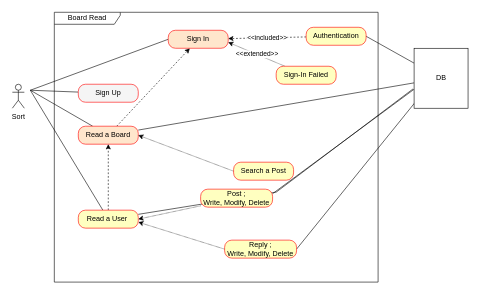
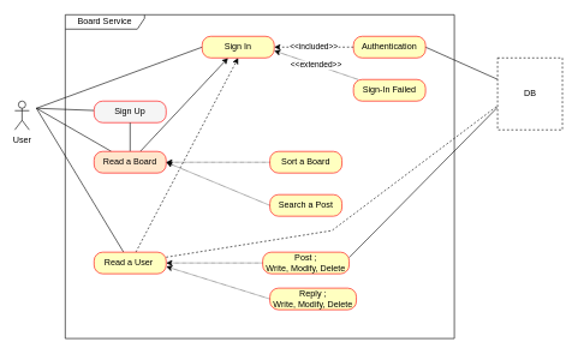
- <mxCell id="3" value="Board Read" style="shape=umlFrame;whiteSpace=wrap;html=1;width=110;height=20;" vertex="1" parent="1"><mxGeometry x="90" y="20" width="540" height="450" as="geometry" /></mxCell>
+ <mxCell id="3" value="Board Service" style="shape=umlFrame;whiteSpace=wrap;html=1;width=110;height=20;" vertex="1" parent="1"><mxGeometry x="90" y="20" width="540" height="450" as="geometry" /></mxCell>
- <mxCell id="18" value="Authentication" style="rounded=1;whiteSpace=wrap;html=1;arcSize=40;fontColor=#000000;fillColor=#ffffc0;strokeColor=#ff0000;" vertex="1" parent="1"><mxGeometry x="510" y="45" width="100" height="30" as="geometry" /></mxCell>
+ <mxCell id="18" value="Authentication" style="rounded=1;whiteSpace=wrap;html=1;arcSize=40;fontColor=#000000;fillColor=#ffffc0;strokeColor=#ff0000;" vertex="1" parent="1"><mxGeometry x="490" y="50" width="100" height="30" as="geometry" /></mxCell>
- <mxCell id="15" value="Sign In" style="rounded=1;whiteSpace=wrap;html=1;arcSize=40;fontColor=#000000;fillColor=#ffe6cc;strokeColor=#ff0000;" vertex="1" parent="1"><mxGeometry x="280" y="50" width="100" height="30" as="geometry" /></mxCell>
+ <mxCell id="15" value="Sign In" style="rounded=1;whiteSpace=wrap;html=1;arcSize=40;fontColor=#000000;fillColor=#ffffc0;strokeColor=#ff0000;" vertex="1" parent="1"><mxGeometry x="280" y="50" width="100" height="30" as="geometry" /></mxCell>
- <mxCell id="20" value="Sign-In Failed" style="rounded=1;whiteSpace=wrap;html=1;arcSize=40;fontColor=#000000;fillColor=#ffffc0;strokeColor=#ff0000;" vertex="1" parent="1"><mxGeometry x="460" y="110" width="100" height="30" as="geometry" /></mxCell>
+ <mxCell id="20" value="Sign-In Failed" style="rounded=1;whiteSpace=wrap;html=1;arcSize=40;fontColor=#000000;fillColor=#ffffc0;strokeColor=#ff0000;" vertex="1" parent="1"><mxGeometry x="490" y="110" width="100" height="30" as="geometry" /></mxCell>
- <mxCell id="32" value="DB" style="html=1;dropTarget=0;" vertex="1" parent="1"><mxGeometry x="690" y="80" width="90" height="100" as="geometry" /></mxCell>
+ <mxCell id="32" value="DB" style="html=1;dropTarget=0;dashed=1;" vertex="1" parent="1"><mxGeometry x="690" y="80" width="90" height="100" as="geometry" /></mxCell>
- <mxCell id="7" style="edgeStyle=none;rounded=0;orthogonalLoop=1;jettySize=auto;html=1;dashed=1;endArrow=classic;endFill=1;" edge="1" parent="1" source="9" target="15"><mxGeometry relative="1" as="geometry" /></mxCell>
+ <mxCell id="7" style="edgeStyle=none;rounded=0;orthogonalLoop=1;jettySize=auto;html=1;dashed=0;endArrow=classic;endFill=1;" edge="1" parent="1" source="9" target="15"><mxGeometry relative="1" as="geometry" /></mxCell>
- <mxCell id="8" style="edgeStyle=none;rounded=0;orthogonalLoop=1;jettySize=auto;html=1;endArrow=none;endFill=0;" edge="1" parent="1" source="9" target="32"><mxGeometry relative="1" as="geometry" /></mxCell>
+ <mxCell id="8" style="edgeStyle=none;rounded=0;orthogonalLoop=1;jettySize=auto;html=1;endArrow=none;endFill=0;" edge="1" parent="1" source="9" target="5"><mxGeometry relative="1" as="geometry" /></mxCell>
- <mxCell id="2" value="Sort" style="shape=umlActor;verticalLabelPosition=bottom;verticalAlign=top;html=1;outlineConnect=0;" vertex="1" parent="1"><mxGeometry x="20" y="140" width="20" height="40" as="geometry" /></mxCell>
+ <mxCell id="2" value="User" style="shape=umlActor;verticalLabelPosition=bottom;verticalAlign=top;html=1;outlineConnect=0;" vertex="1" parent="1"><mxGeometry x="20" y="140" width="20" height="40" as="geometry" /></mxCell>
+ <mxCell id="21" style="edgeStyle=none;rounded=0;orthogonalLoop=1;jettySize=auto;html=1;entryX=1;entryY=0.5;entryDx=0;entryDy=0;dashed=1;endArrow=classic;endFill=1;dashPattern=1 1;" edge="1" parent="1" source="22" target="9"><mxGeometry relative="1" as="geometry" /></mxCell>
+ <mxCell id="22" value="Sort a Board" style="rounded=1;whiteSpace=wrap;html=1;arcSize=40;fontColor=#000000;fillColor=#ffffc0;strokeColor=#ff0000;" vertex="1" parent="1"><mxGeometry x="374" y="210" width="100" height="30" as="geometry" /></mxCell>
- <mxCell id="11" style="edgeStyle=none;rounded=0;orthogonalLoop=1;jettySize=auto;html=1;dashed=1;endArrow=classic;endFill=1;" edge="1" parent="1" source="13" target="9"><mxGeometry relative="1" as="geometry"><mxPoint x="320" y="80" as="targetPoint" /></mxGeometry></mxCell>
+ <mxCell id="11" style="edgeStyle=none;rounded=0;orthogonalLoop=1;jettySize=auto;html=1;dashed=1;endArrow=classic;endFill=1;entryX=0.5;entryY=1;entryDx=0;entryDy=0;" edge="1" parent="1" source="13" target="15"><mxGeometry relative="1" as="geometry"><mxPoint x="320" y="80" as="targetPoint" /></mxGeometry></mxCell>
- <mxCell id="24" value="Search a Post" style="rounded=1;whiteSpace=wrap;html=1;arcSize=40;fontColor=#000000;fillColor=#ffffc0;strokeColor=#ff0000;" vertex="1" parent="1"><mxGeometry x="389" y="270" width="100" height="30" as="geometry" /></mxCell>
+ <mxCell id="24" value="Search a Post" style="rounded=1;whiteSpace=wrap;html=1;arcSize=40;fontColor=#000000;fillColor=#ffffc0;strokeColor=#ff0000;" vertex="1" parent="1"><mxGeometry x="374" y="270" width="100" height="30" as="geometry" /></mxCell>
- <mxCell id="29" style="edgeStyle=none;rounded=0;orthogonalLoop=1;jettySize=auto;html=1;entryX=0.111;entryY=0.8;entryDx=0;entryDy=0;entryPerimeter=0;endArrow=none;endFill=0;exitX=1;exitY=0.5;exitDx=0;exitDy=0;" edge="1" parent="1" source="30" target="32"><mxGeometry relative="1" as="geometry" /></mxCell>
- <mxCell id="12" style="edgeStyle=none;rounded=0;orthogonalLoop=1;jettySize=auto;html=1;endArrow=none;endFill=0;entryX=-0.019;entryY=0.678;entryDx=0;entryDy=0;entryPerimeter=0;" edge="1" parent="1" source="13" target="32"><mxGeometry relative="1" as="geometry"><Array as="points"><mxPoint x="460" y="320" /></Array></mxGeometry></mxCell>
+ <mxCell id="12" style="edgeStyle=none;rounded=0;orthogonalLoop=1;jettySize=auto;html=1;endArrow=none;endFill=0;entryX=-0.019;entryY=0.678;entryDx=0;entryDy=0;entryPerimeter=0;dashed=1;" edge="1" parent="1" source="13" target="32"><mxGeometry relative="1" as="geometry"><Array as="points"><mxPoint x="460" y="320" /></Array></mxGeometry></mxCell>
- <mxCell id="27" value="Post ; &lt;br&gt;Write, Modify, Delete" style="rounded=1;whiteSpace=wrap;html=1;arcSize=40;fontColor=#000000;fillColor=#ffffc0;strokeColor=#ff0000;" vertex="1" parent="1"><mxGeometry x="334" y="315" width="120" height="30" as="geometry" /></mxCell>
+ <mxCell id="27" value="Post ; &lt;br&gt;Write, Modify, Delete" style="rounded=1;whiteSpace=wrap;html=1;arcSize=40;fontColor=#000000;fillColor=#ffffc0;strokeColor=#ff0000;" vertex="1" parent="1"><mxGeometry x="364" y="350" width="120" height="30" as="geometry" /></mxCell>
